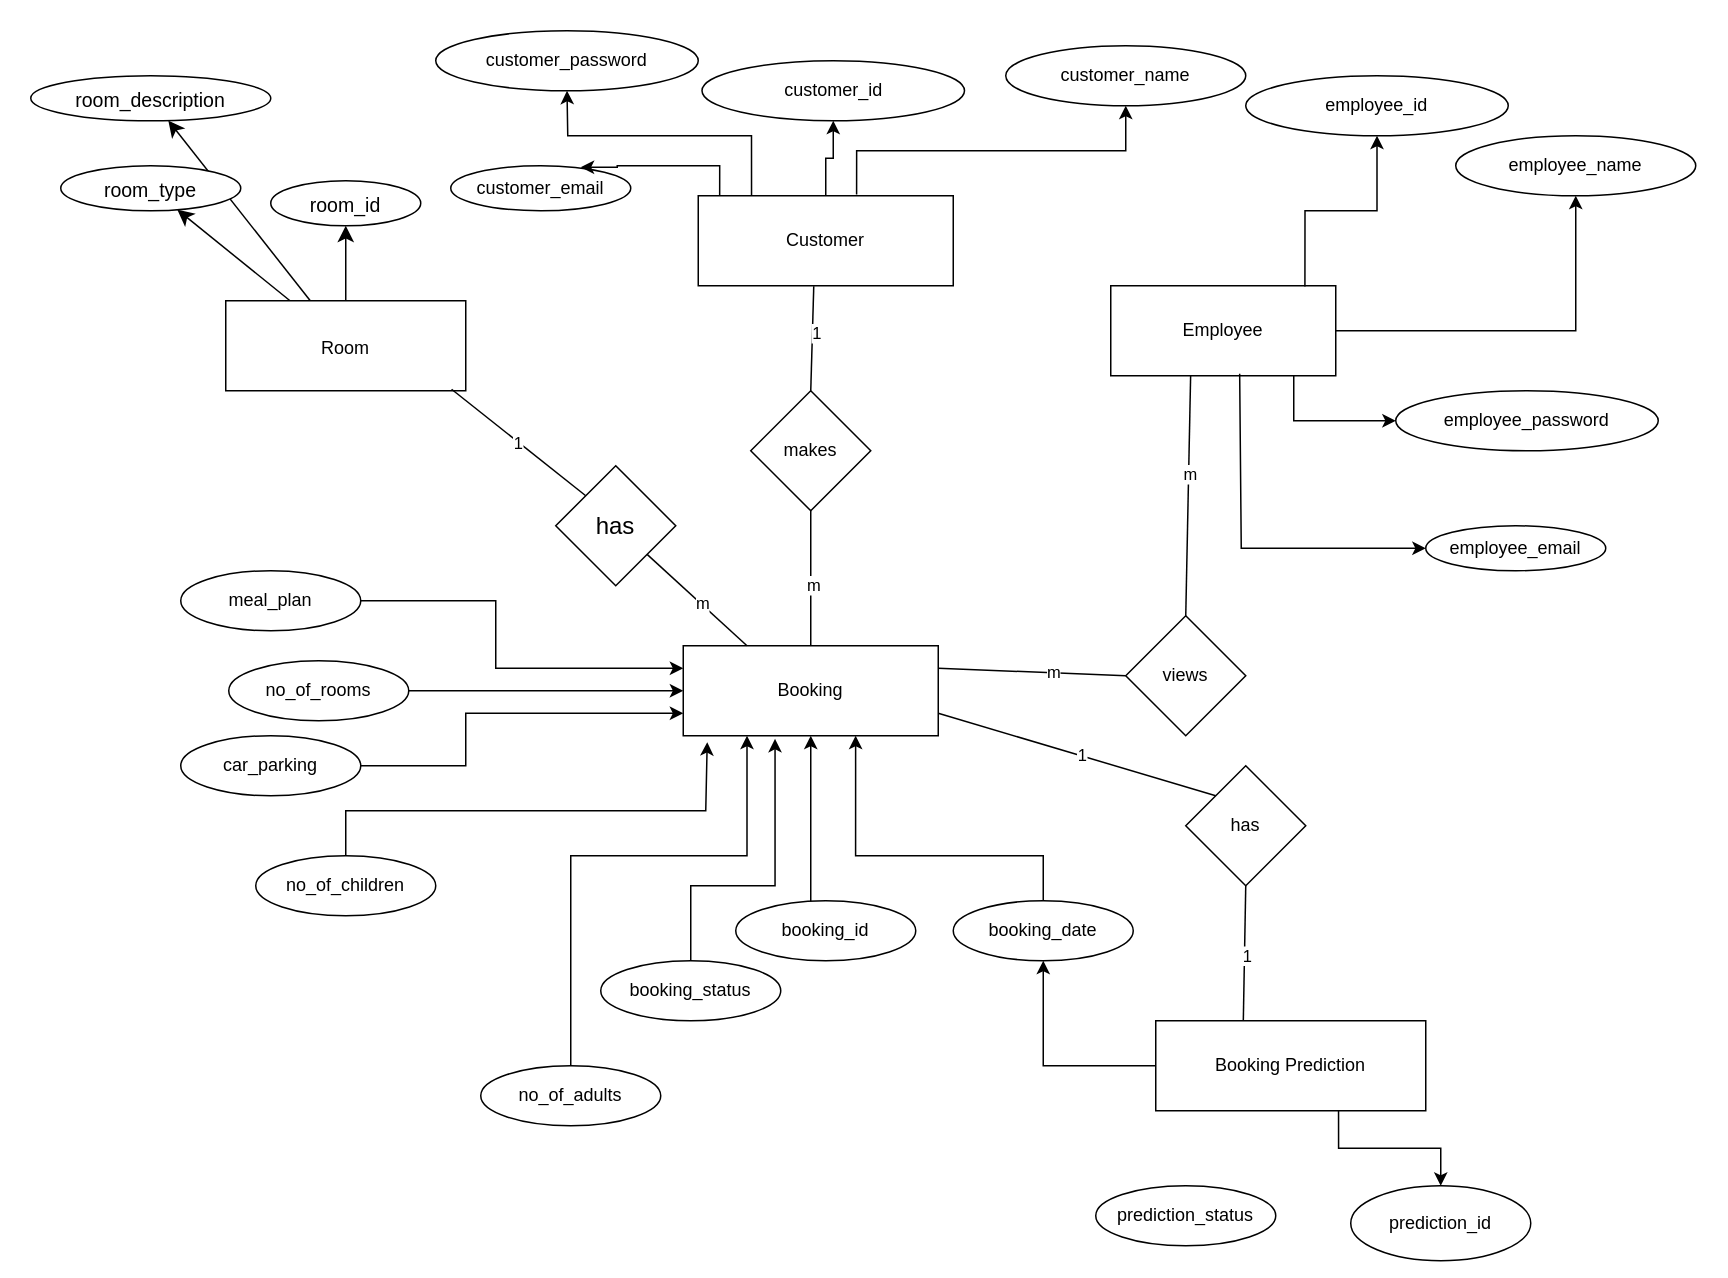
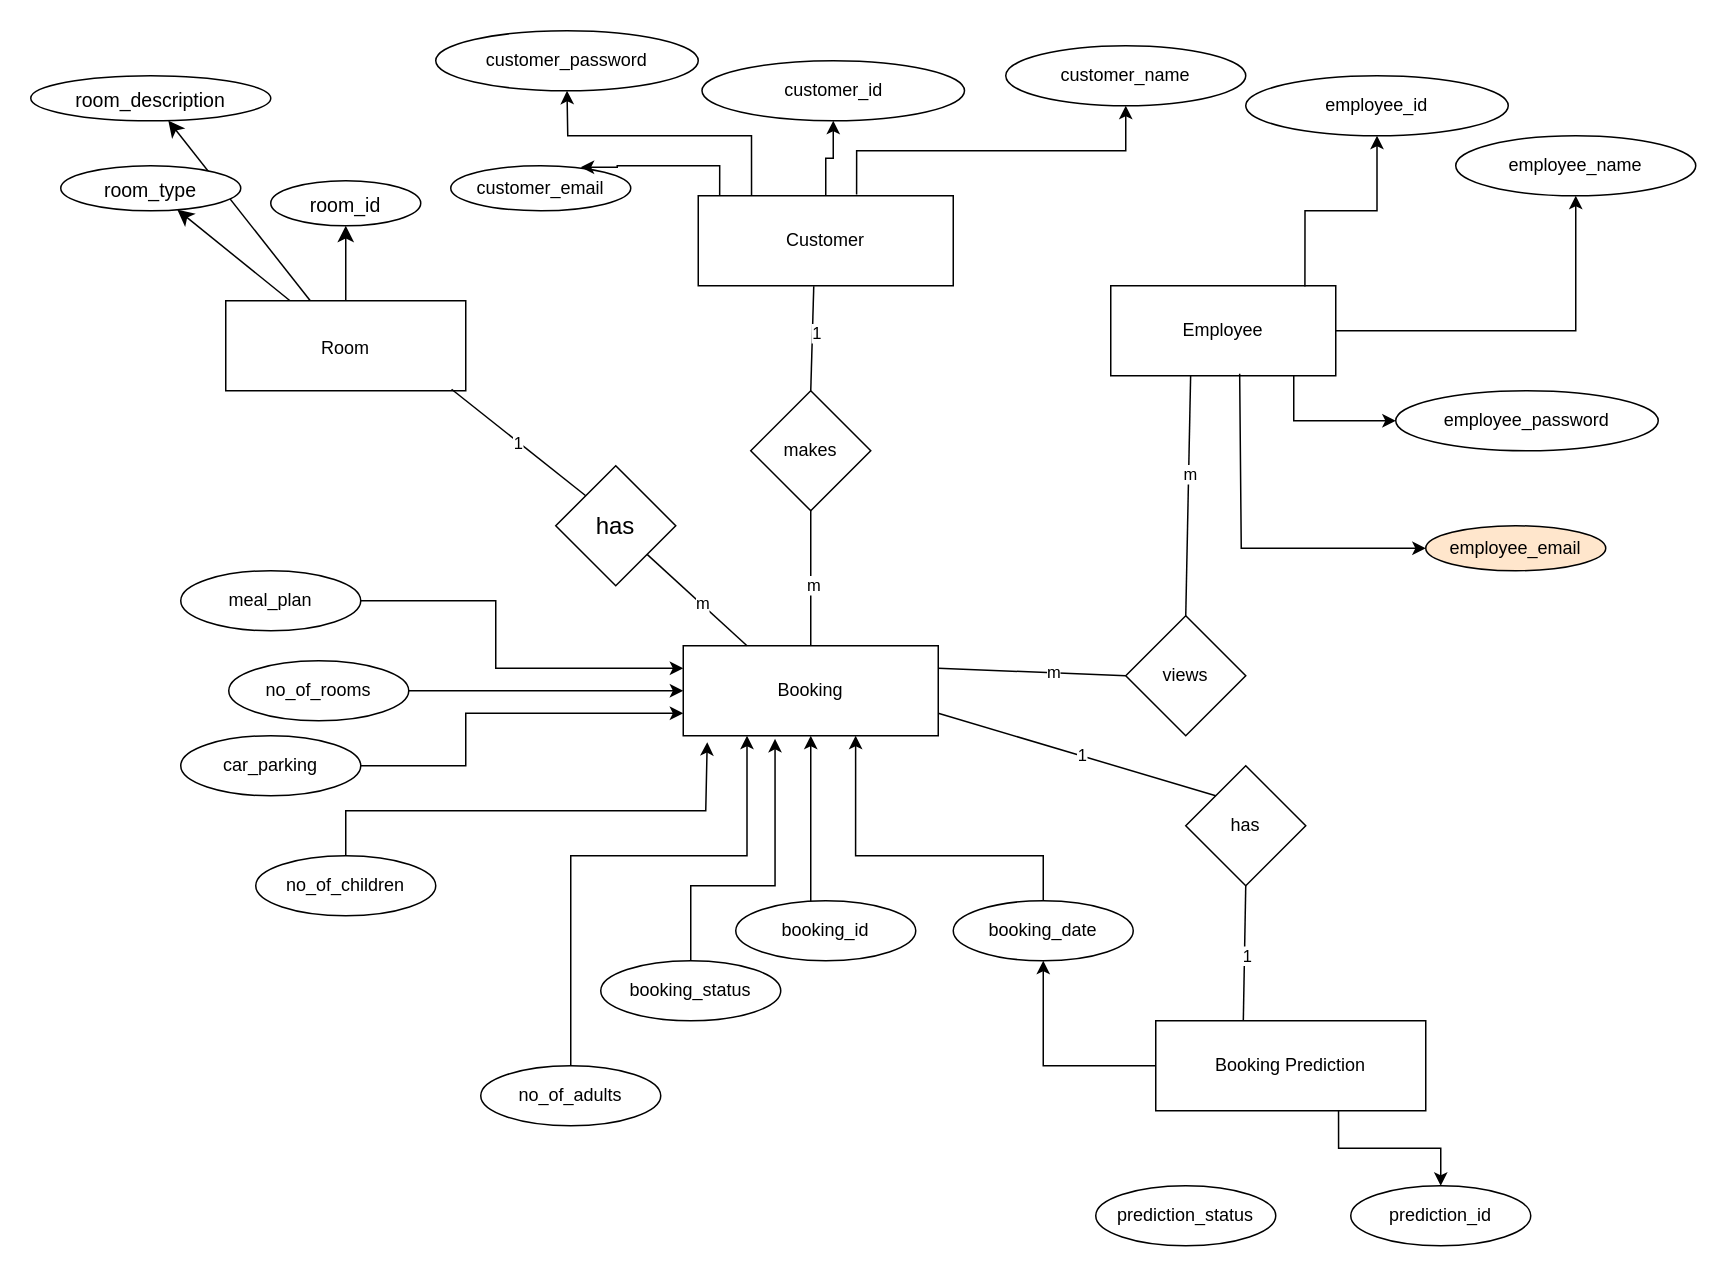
- <mxCell id="35" value="employee_email" style="ellipse;whiteSpace=wrap;html=1;" parent="1" vertex="1"><mxGeometry x="950" y="350" width="120" height="30" as="geometry" /></mxCell>
+ <mxCell id="35" value="employee_email" style="ellipse;whiteSpace=wrap;html=1;fillColor=#ffe6cc;" parent="1" vertex="1"><mxGeometry x="950" y="350" width="120" height="30" as="geometry" /></mxCell>
- <mxCell id="46" value="prediction_id" style="ellipse;whiteSpace=wrap;html=1;" parent="1" vertex="1"><mxGeometry x="900" y="790" width="120" height="50" as="geometry" /></mxCell>
+ <mxCell id="46" value="prediction_id" style="ellipse;whiteSpace=wrap;html=1;" parent="1" vertex="1"><mxGeometry x="900" y="790" width="120" height="40" as="geometry" /></mxCell>
